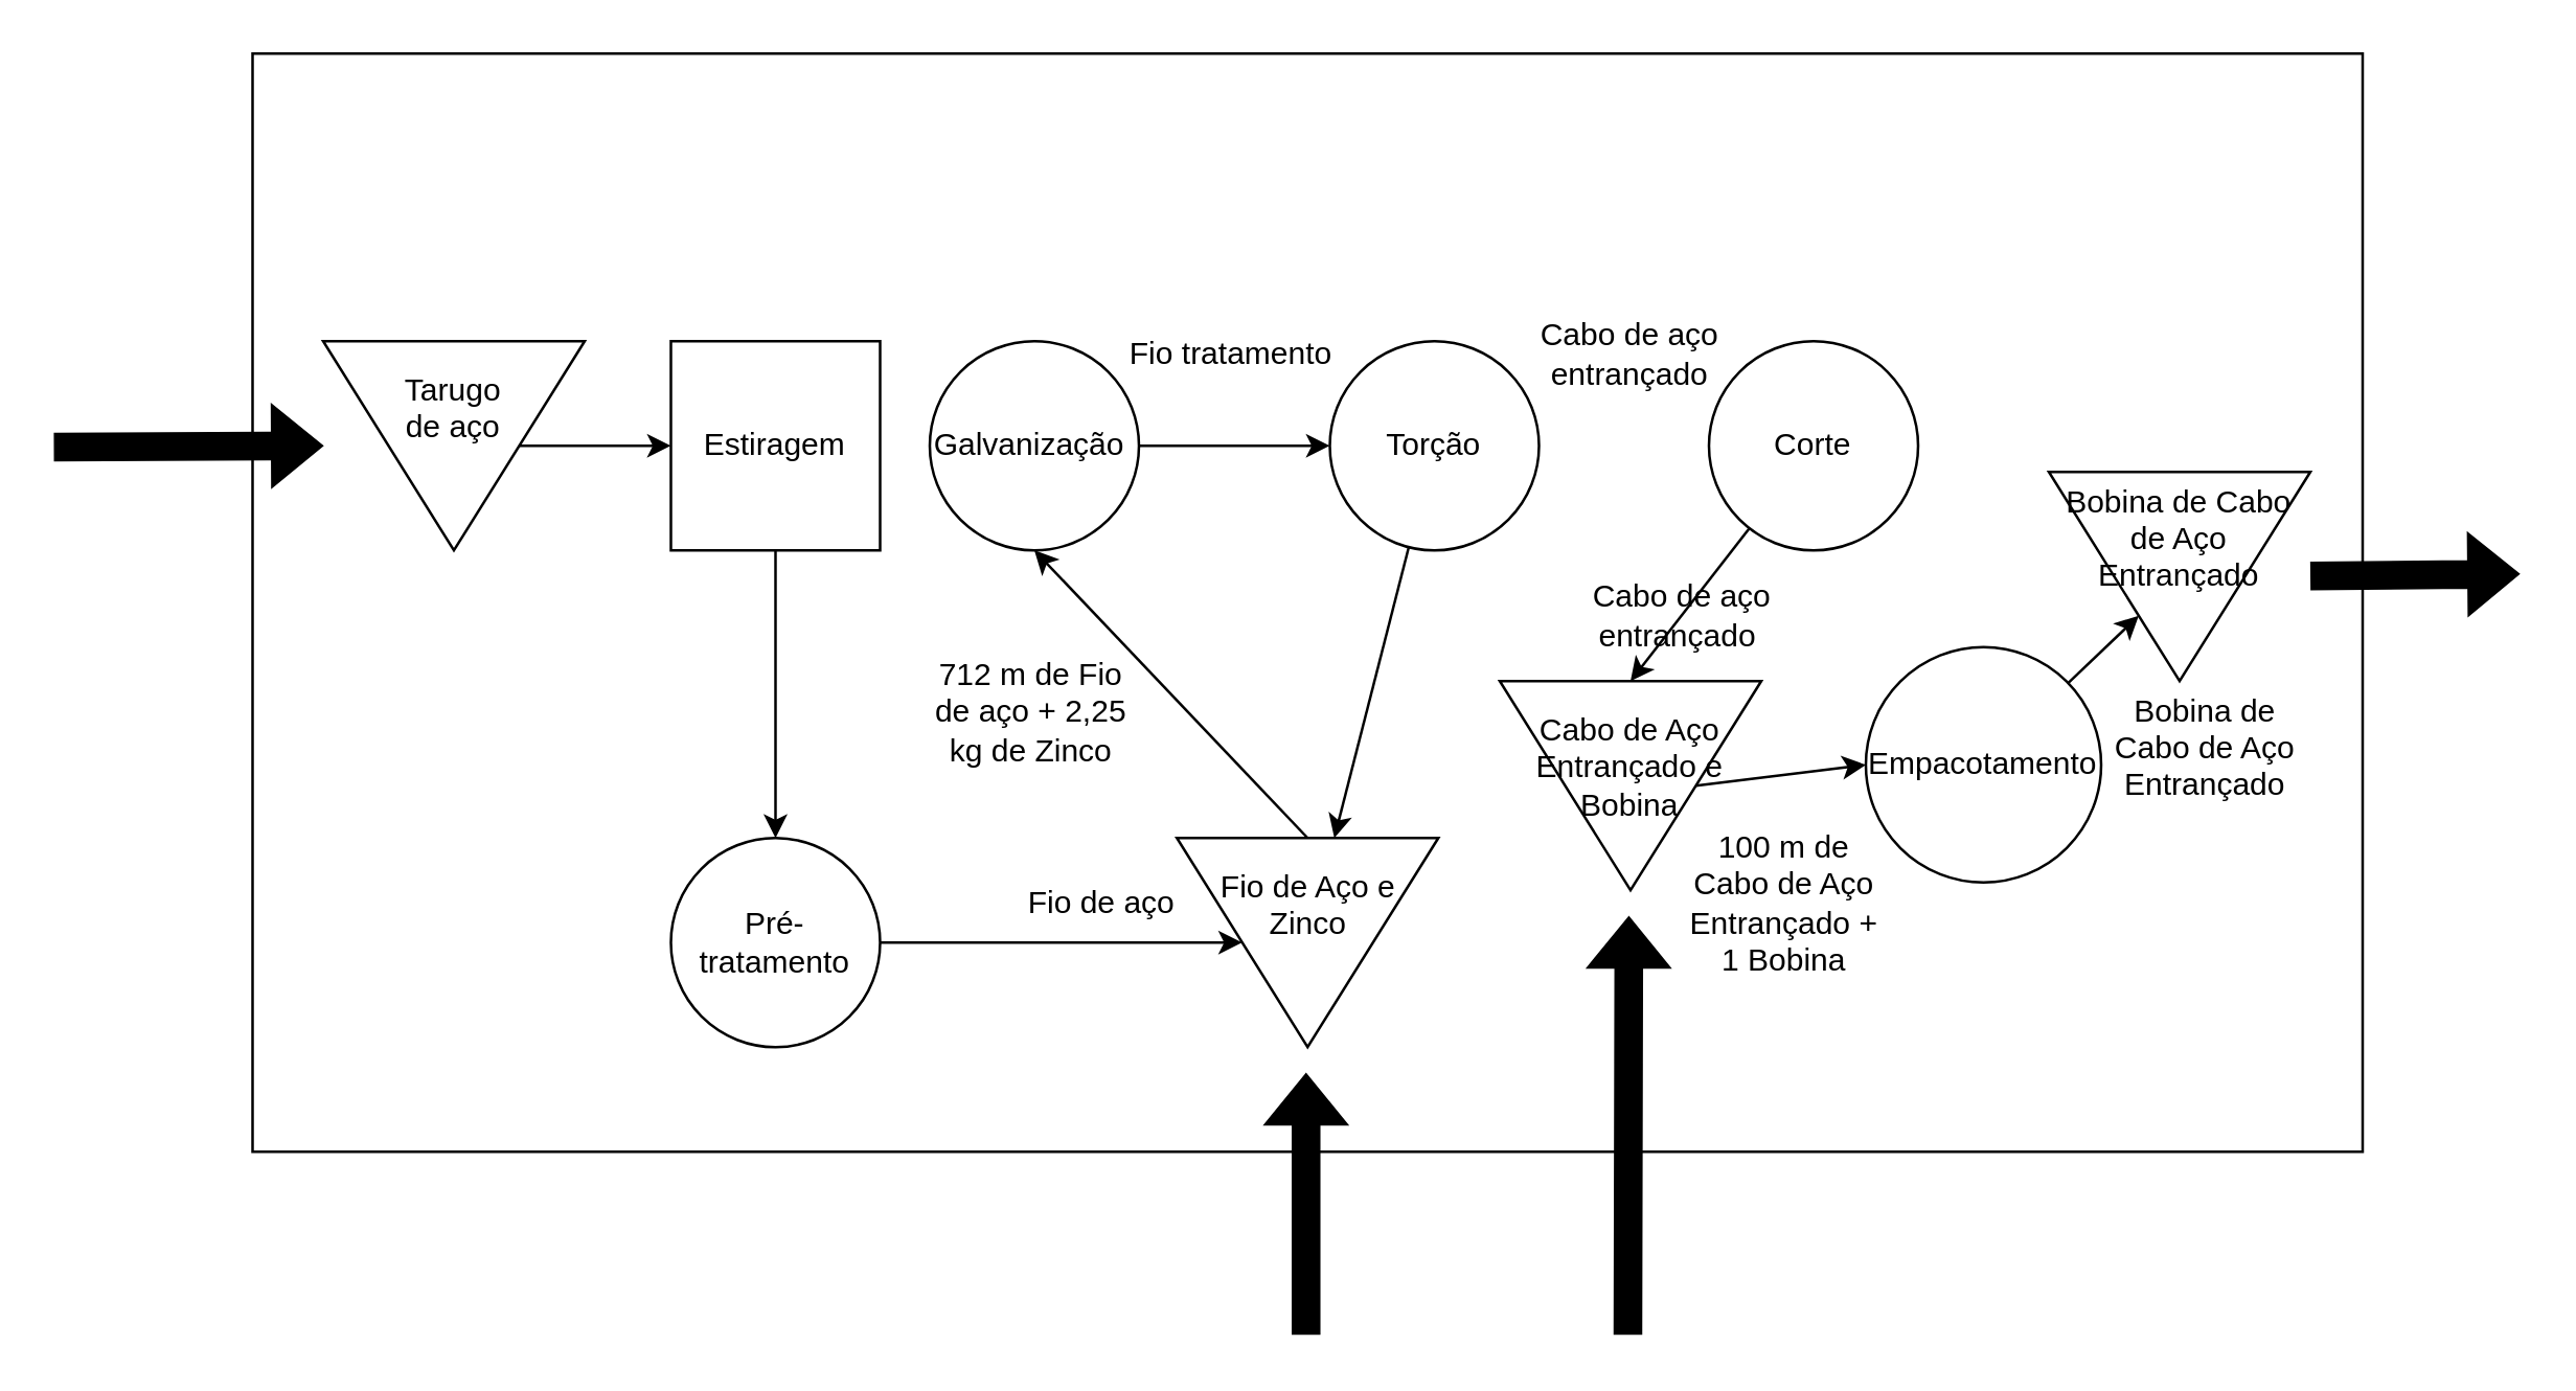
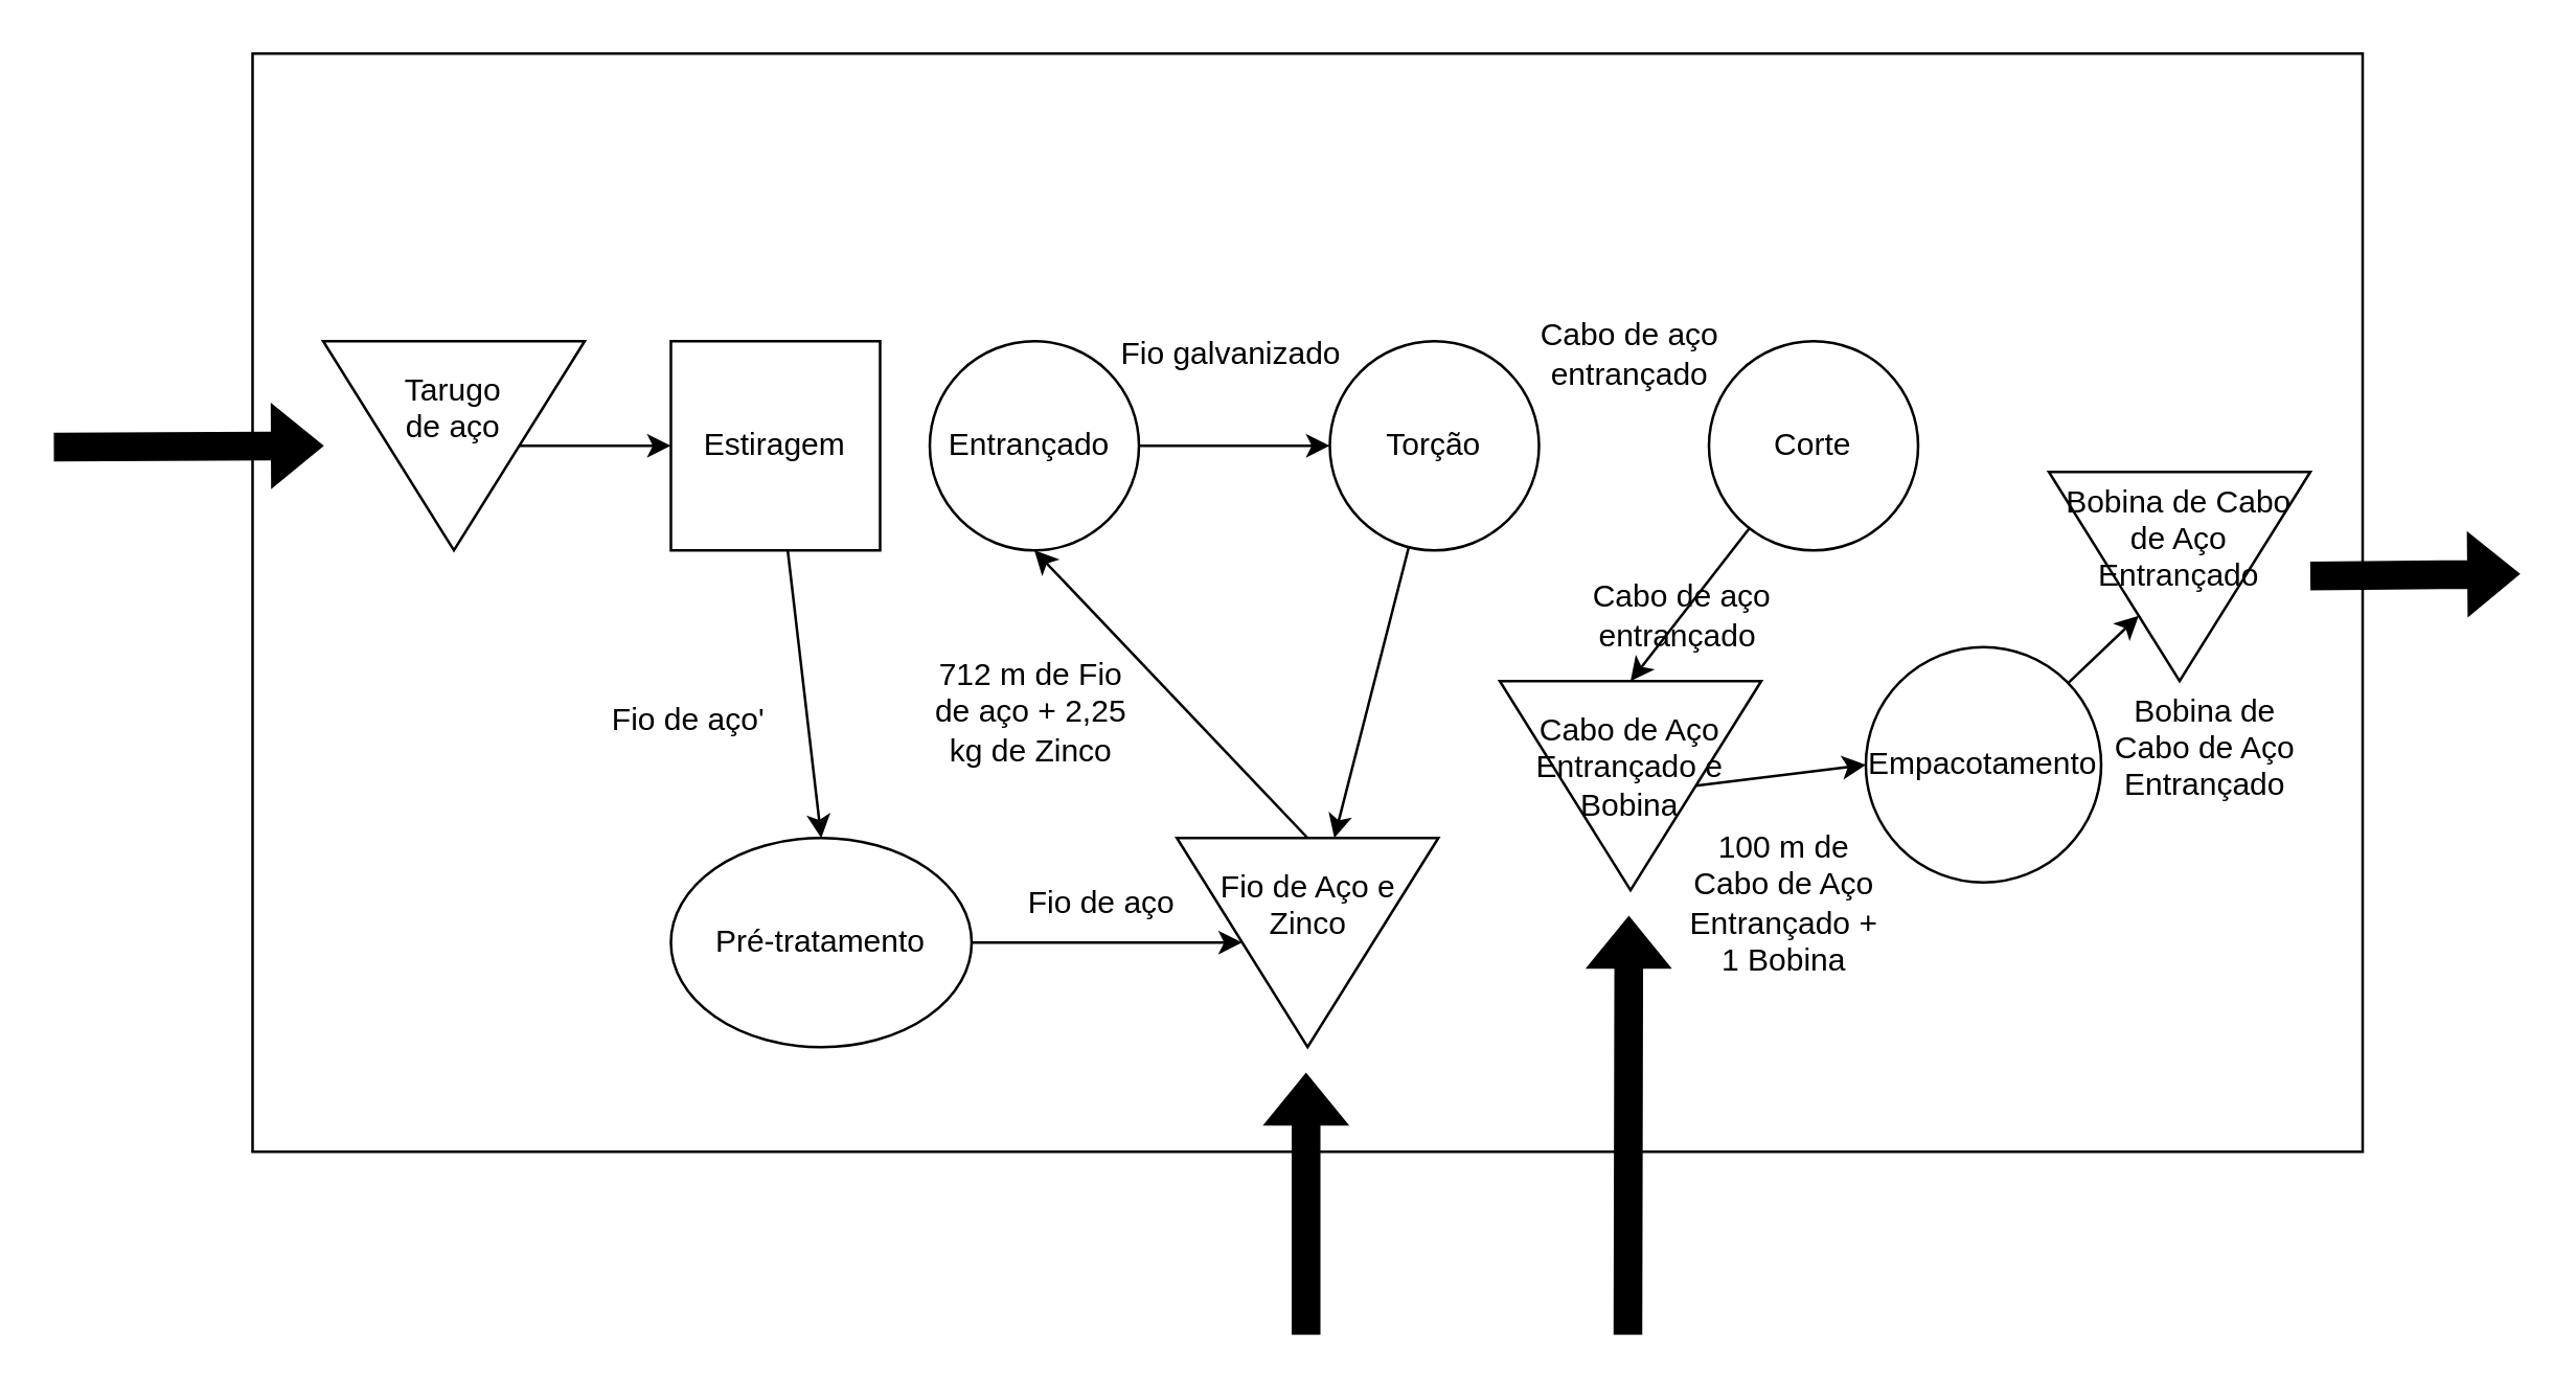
- <mxCell id="26" value="Fio tratamento" style="text;html=1;align=center;verticalAlign=middle;whiteSpace=wrap;rounded=0;" parent="1" vertex="1"><mxGeometry x="423" y="120" width="95" height="30" as="geometry" /></mxCell>
+ <mxCell id="26" value="Fio galvanizado" style="text;html=1;align=center;verticalAlign=middle;whiteSpace=wrap;rounded=0;" parent="1" vertex="1"><mxGeometry x="423" y="120" width="95" height="30" as="geometry" /></mxCell>
- <mxCell id="6" value="&lt;span style=&quot;text-align: left;&quot;&gt;Galvanização&amp;nbsp;&lt;/span&gt;" style="ellipse;whiteSpace=wrap;html=1;aspect=fixed;" parent="1" vertex="1"><mxGeometry x="355" y="130" width="80" height="80" as="geometry" /></mxCell>
+ <mxCell id="6" value="&lt;span style=&quot;text-align: left;&quot;&gt;Entrançado&amp;nbsp;&lt;/span&gt;" style="ellipse;whiteSpace=wrap;html=1;aspect=fixed;" parent="1" vertex="1"><mxGeometry x="355" y="130" width="80" height="80" as="geometry" /></mxCell>
+ <mxCell id="17" value="Fio de aço'" style="text;html=1;align=center;verticalAlign=middle;whiteSpace=wrap;rounded=0;" parent="1" vertex="1"><mxGeometry x="230" y="260" width="66" height="30" as="geometry" /></mxCell>
- <mxCell id="7" value="&lt;span style=&quot;text-align: left;&quot;&gt;Pré-tratamento&lt;/span&gt;" style="ellipse;whiteSpace=wrap;html=1;aspect=fixed;" parent="1" vertex="1"><mxGeometry x="256" y="320" width="80" height="80" as="geometry" /></mxCell>
+ <mxCell id="7" value="&lt;span style=&quot;text-align: left;&quot;&gt;Pré-tratamento&lt;/span&gt;" style="ellipse;whiteSpace=wrap;html=1;aspect=fixed;" parent="1" vertex="1"><mxGeometry x="256" y="320" width="115" height="80" as="geometry" /></mxCell>
